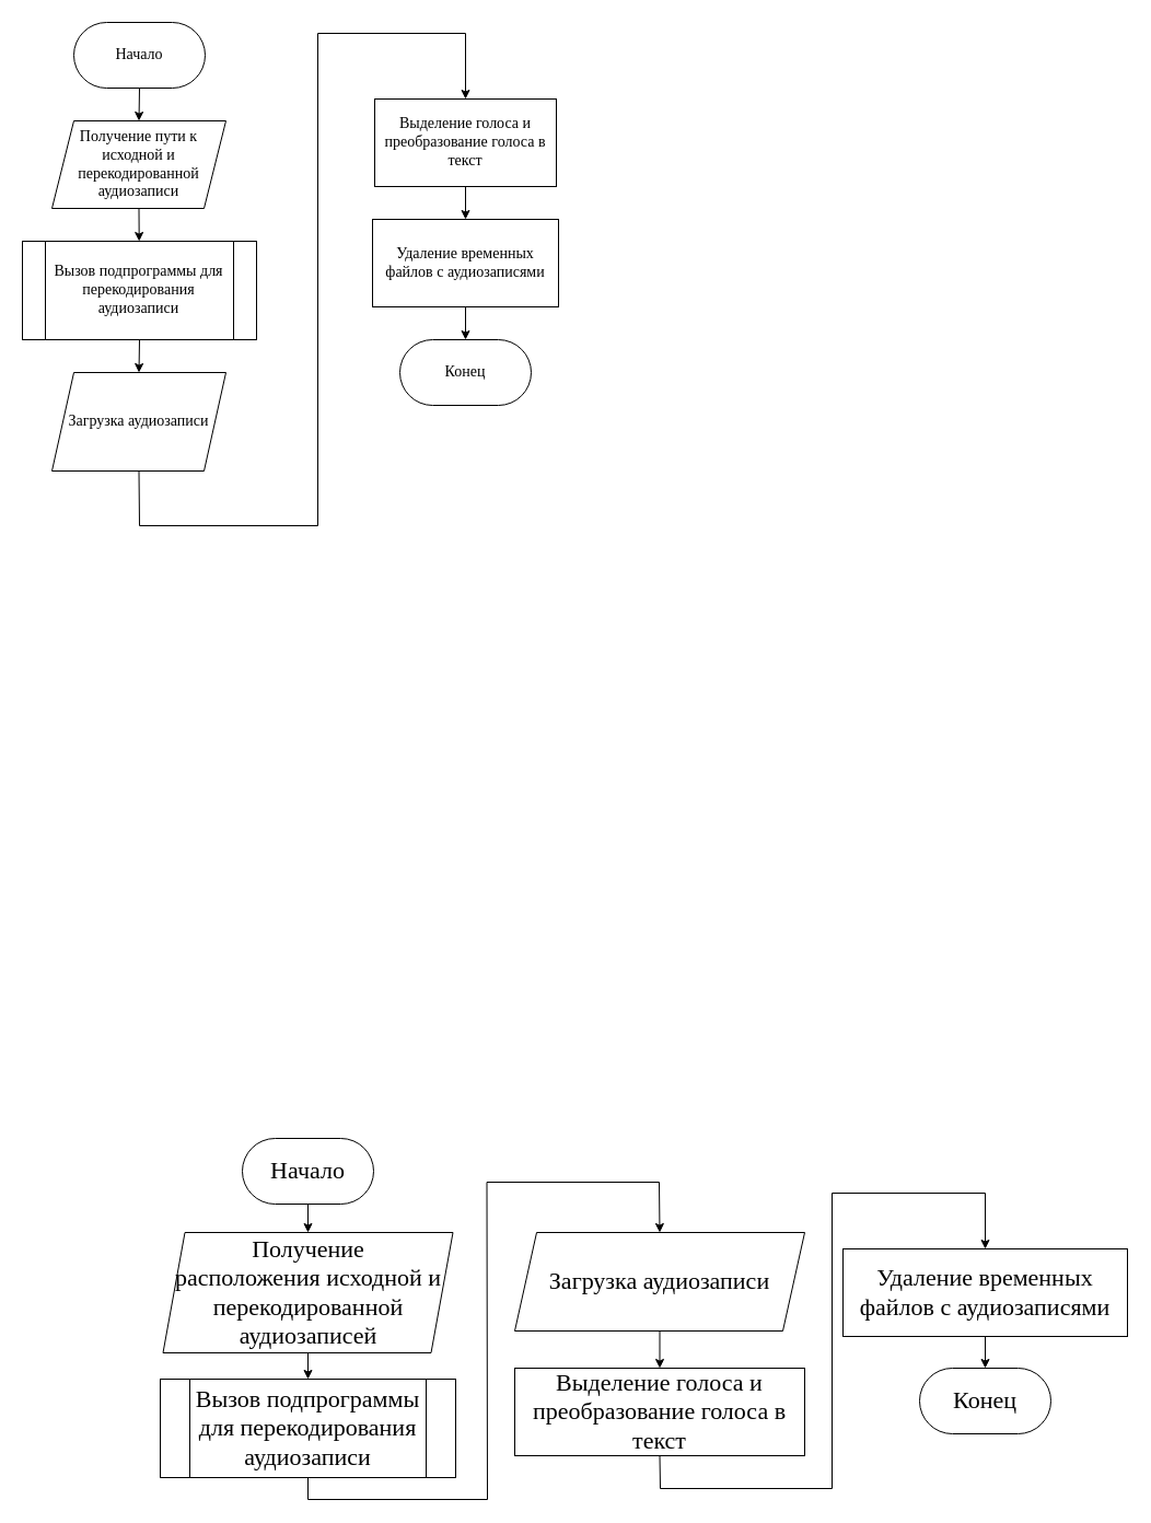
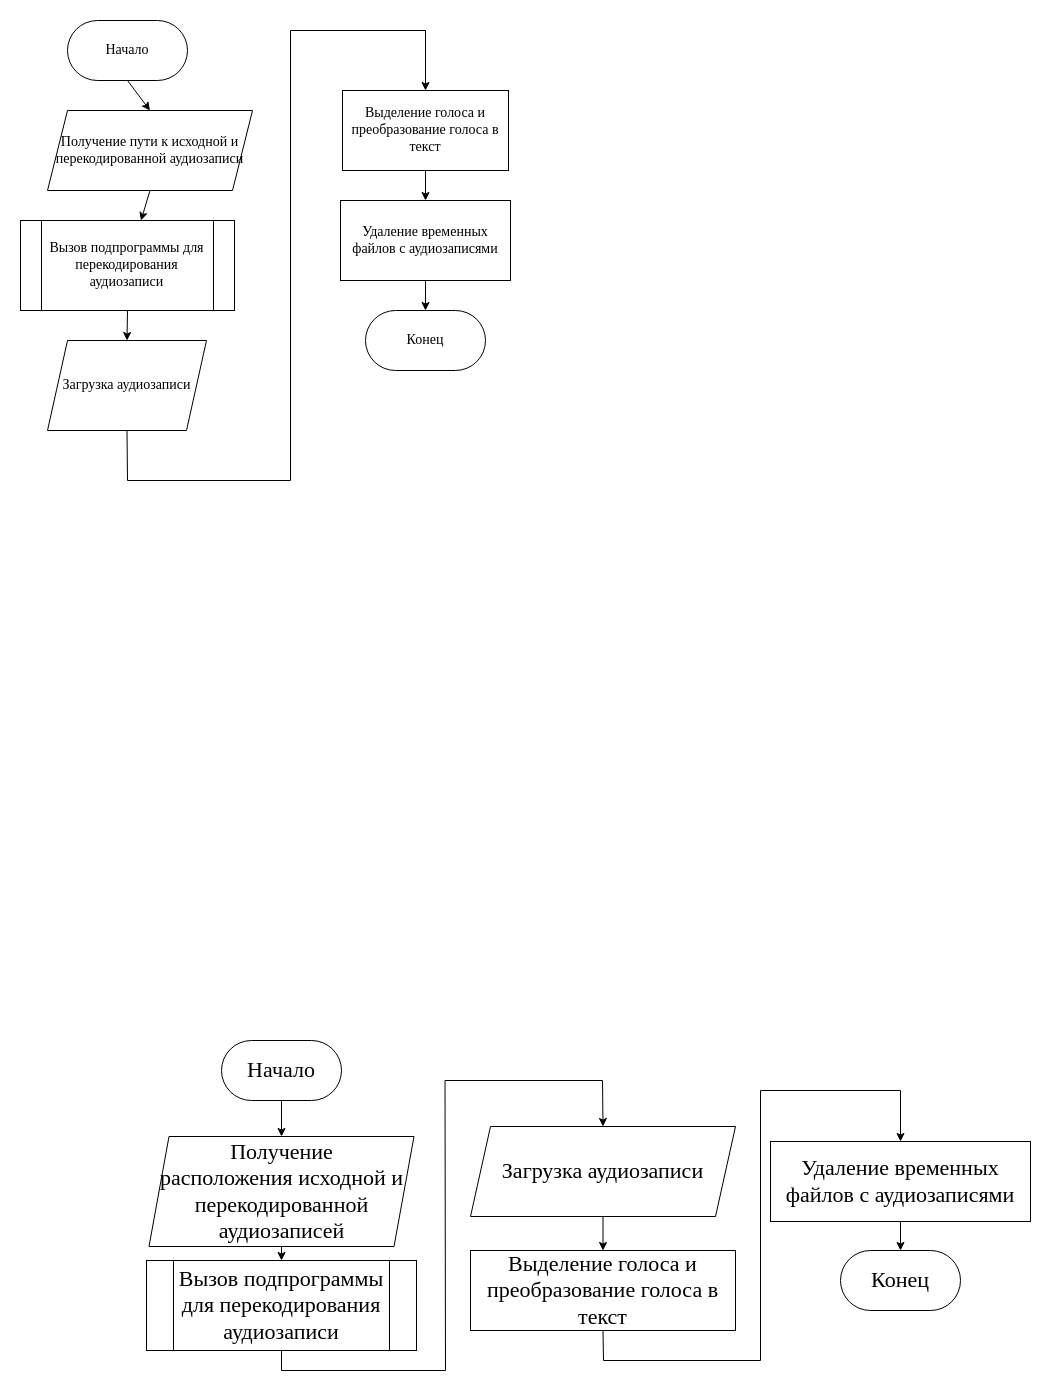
- <mxCell id="5" value="&lt;font style=&quot;font-size: 14px;&quot; face=&quot;Times New Roman&quot;&gt;Получение пути к исходной и перекодированной аудиозаписи&lt;/font&gt;" style="shape=parallelogram;perimeter=parallelogramPerimeter;whiteSpace=wrap;html=1;fixedSize=1;" parent="1" vertex="1"><mxGeometry x="47" y="110" width="159" height="80" as="geometry" /></mxCell>
+ <mxCell id="5" value="&lt;font style=&quot;font-size: 14px;&quot; face=&quot;Times New Roman&quot;&gt;Получение пути к исходной и перекодированной аудиозаписи&lt;/font&gt;" style="shape=parallelogram;perimeter=parallelogramPerimeter;whiteSpace=wrap;html=1;fixedSize=1;" parent="1" vertex="1"><mxGeometry x="47" y="110" width="205" height="80" as="geometry" /></mxCell>
- <mxCell id="18" value="&lt;font&gt;Получение расположения&amp;nbsp;&lt;/font&gt;&lt;span style=&quot;background-color: transparent; color: light-dark(rgb(0, 0, 0), rgb(255, 255, 255));&quot;&gt;исходной и перекодированной аудиозаписей&lt;/span&gt;" style="shape=parallelogram;perimeter=parallelogramPerimeter;whiteSpace=wrap;html=1;fixedSize=1;fontFamily=Times New Roman;fontSize=22;" parent="1" vertex="1"><mxGeometry x="148.5" y="1126" width="265" height="110" as="geometry" /></mxCell>
+ <mxCell id="18" value="&lt;font&gt;Получение расположения&amp;nbsp;&lt;/font&gt;&lt;span style=&quot;background-color: transparent; color: light-dark(rgb(0, 0, 0), rgb(255, 255, 255));&quot;&gt;исходной и перекодированной аудиозаписей&lt;/span&gt;" style="shape=parallelogram;perimeter=parallelogramPerimeter;whiteSpace=wrap;html=1;fixedSize=1;fontFamily=Times New Roman;fontSize=22;" parent="1" vertex="1"><mxGeometry x="148.5" y="1136" width="265" height="110" as="geometry" /></mxCell>
